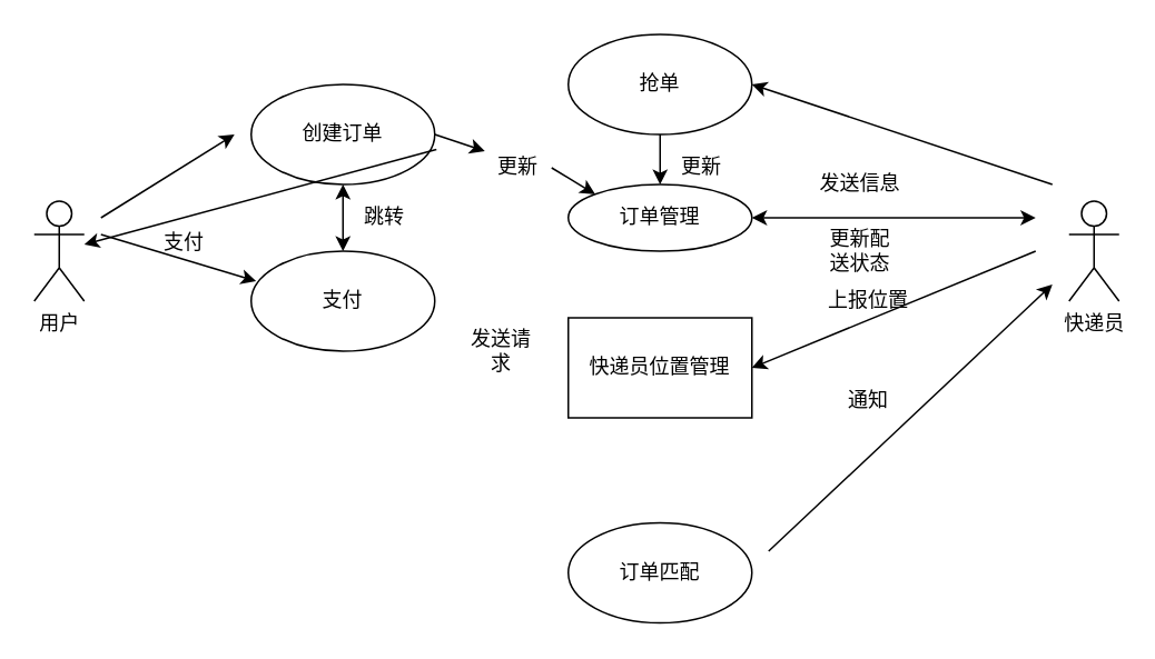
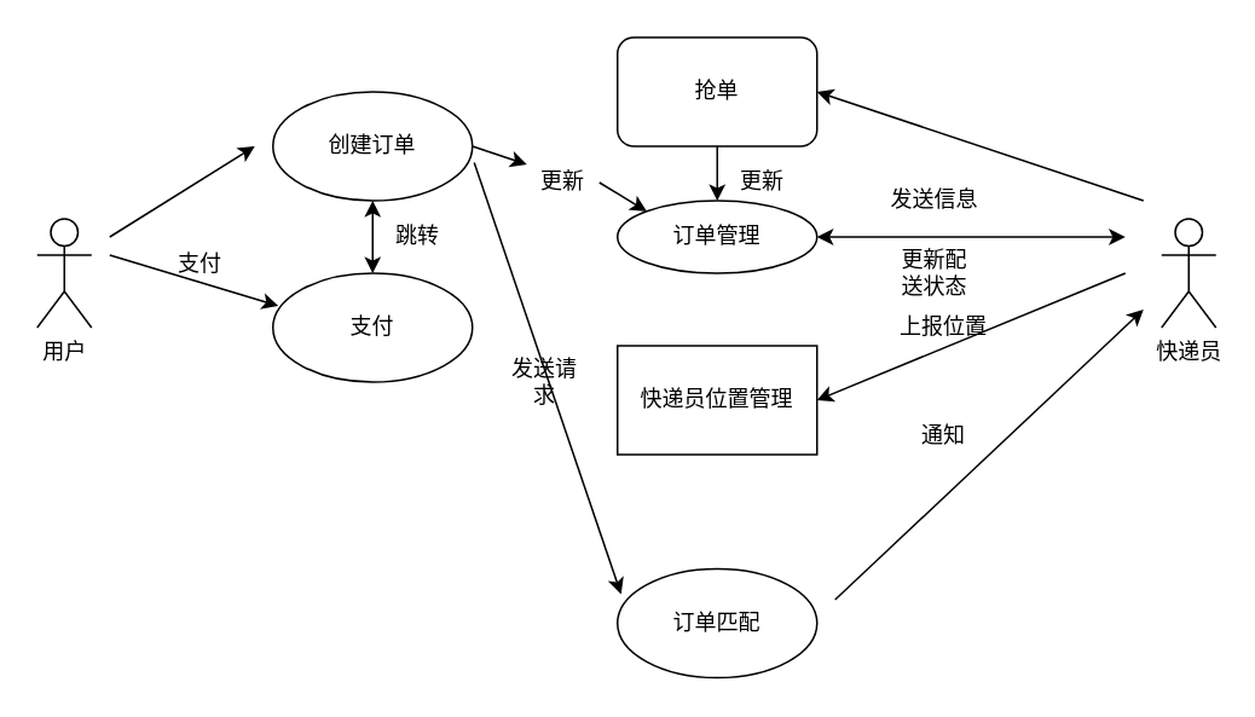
- <mxCell id="6" value="抢单" style="ellipse;whiteSpace=wrap;html=1;" vertex="1" parent="1"><mxGeometry x="340" y="20" width="110" height="60" as="geometry" /></mxCell>
+ <mxCell id="6" value="抢单" style="whiteSpace=wrap;html=1;rounded=1;" vertex="1" parent="1"><mxGeometry x="340" y="20" width="110" height="60" as="geometry" /></mxCell>
- <mxCell id="15" value="" style="endArrow=classic;html=1;exitX=1.009;exitY=0.65;exitDx=0;exitDy=0;exitPerimeter=0;" edge="1" parent="1" source="4" target="2"><mxGeometry width="50" height="50" relative="1" as="geometry"><mxPoint x="250" y="270" as="sourcePoint" /><mxPoint x="300" y="220" as="targetPoint" /></mxGeometry></mxCell>
+ <mxCell id="15" value="" style="endArrow=classic;html=1;entryX=0.018;entryY=0.233;entryDx=0;entryDy=0;entryPerimeter=0;exitX=1.009;exitY=0.65;exitDx=0;exitDy=0;exitPerimeter=0;" edge="1" parent="1" source="4" target="9"><mxGeometry width="50" height="50" relative="1" as="geometry"><mxPoint x="250" y="270" as="sourcePoint" /><mxPoint x="300" y="220" as="targetPoint" /></mxGeometry></mxCell>
